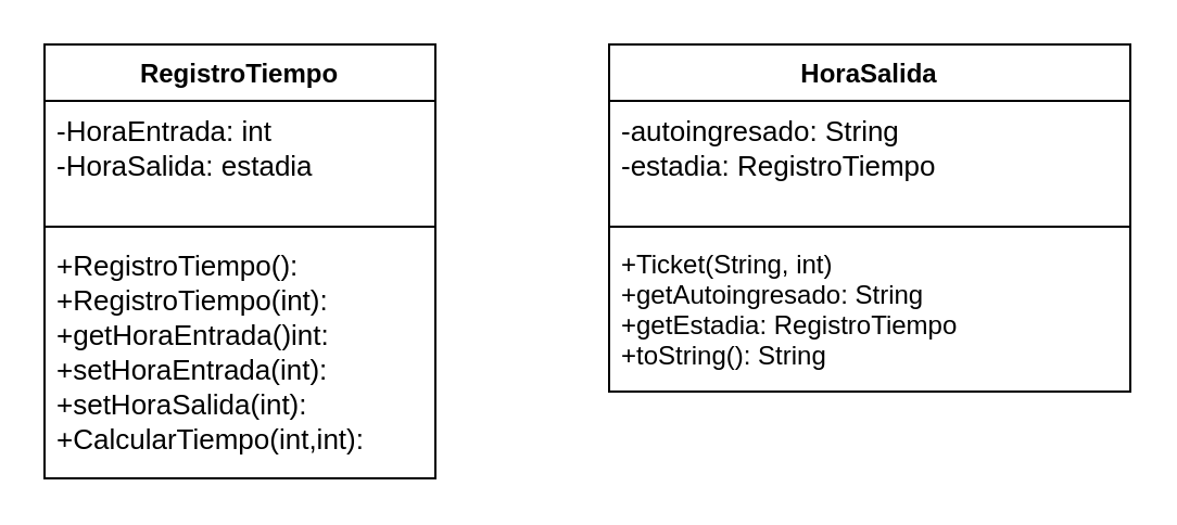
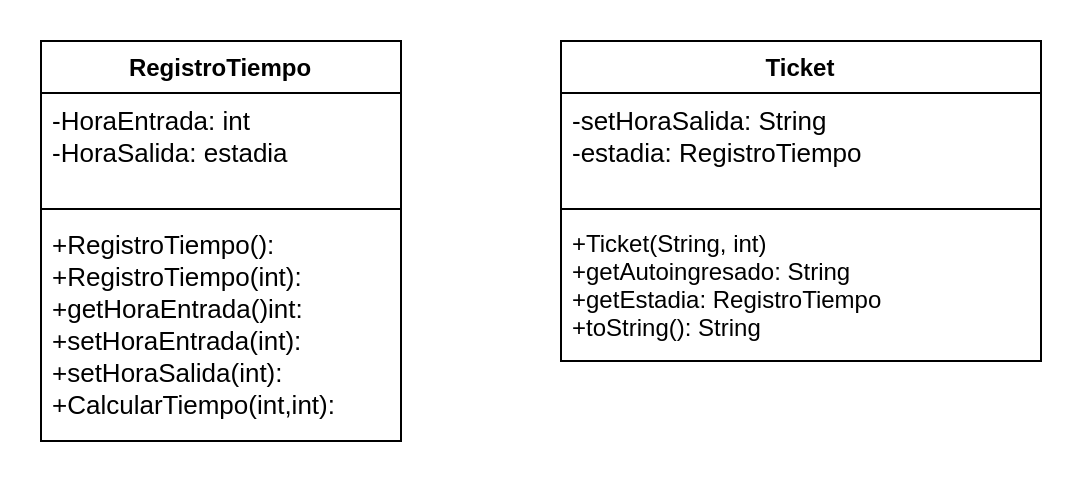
- <mxCell id="6" value="HoraSalida" style="swimlane;fontStyle=1;align=center;verticalAlign=top;childLayout=stackLayout;horizontal=1;startSize=26;horizontalStack=0;resizeParent=1;resizeParentMax=0;resizeLast=0;collapsible=1;marginBottom=0;" vertex="1" parent="1"><mxGeometry x="280" y="20" width="240" height="160" as="geometry" /></mxCell>
+ <mxCell id="6" value="Ticket" style="swimlane;fontStyle=1;align=center;verticalAlign=top;childLayout=stackLayout;horizontal=1;startSize=26;horizontalStack=0;resizeParent=1;resizeParentMax=0;resizeLast=0;collapsible=1;marginBottom=0;" vertex="1" parent="1"><mxGeometry x="280" y="20" width="240" height="160" as="geometry" /></mxCell>
- <mxCell id="7" value="-autoingresado: String&#10;-estadia: RegistroTiempo" style="text;strokeColor=none;fillColor=none;align=left;verticalAlign=top;spacingLeft=4;spacingRight=4;overflow=hidden;rotatable=0;points=[[0,0.5],[1,0.5]];portConstraint=eastwest;fontSize=13;" vertex="1" parent="6"><mxGeometry y="26" width="240" height="54" as="geometry" /></mxCell>
+ <mxCell id="7" value="-setHoraSalida: String&#10;-estadia: RegistroTiempo" style="text;strokeColor=none;fillColor=none;align=left;verticalAlign=top;spacingLeft=4;spacingRight=4;overflow=hidden;rotatable=0;points=[[0,0.5],[1,0.5]];portConstraint=eastwest;fontSize=13;" vertex="1" parent="6"><mxGeometry y="26" width="240" height="54" as="geometry" /></mxCell>
